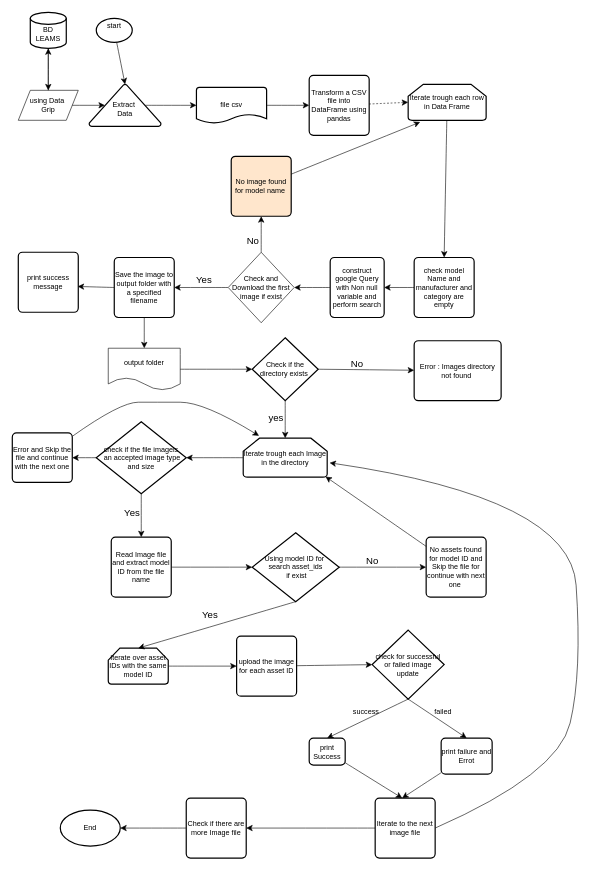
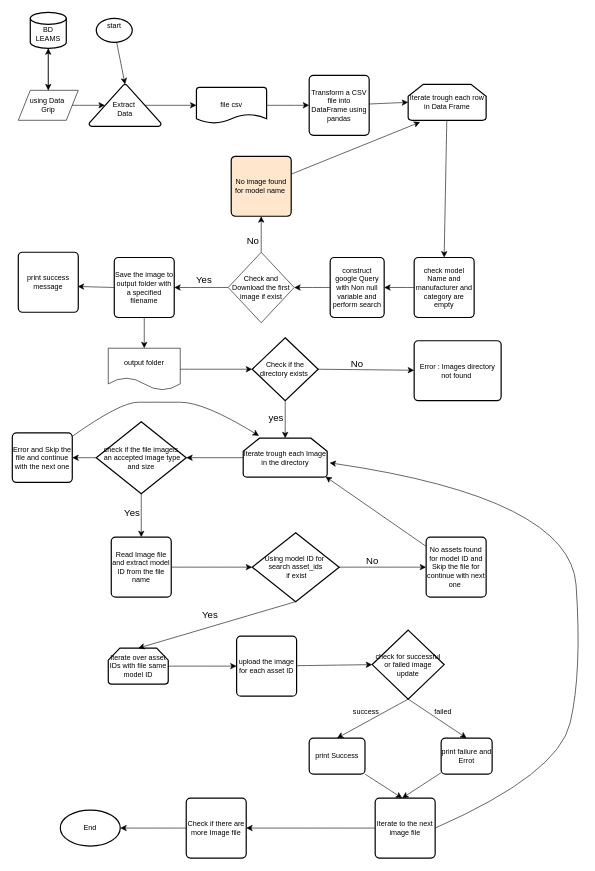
- <mxCell id="77" style="edgeStyle=none;curved=1;rounded=0;orthogonalLoop=1;jettySize=auto;html=1;entryX=0;entryY=0.5;entryDx=0;entryDy=0;entryPerimeter=0;fontSize=12;startSize=8;endSize=8;dashed=1;" edge="1" parent="1" source="76" target="12"><mxGeometry relative="1" as="geometry" /></mxCell>
+ <mxCell id="77" style="edgeStyle=none;curved=1;rounded=0;orthogonalLoop=1;jettySize=auto;html=1;entryX=0;entryY=0.5;entryDx=0;entryDy=0;entryPerimeter=0;fontSize=12;startSize=8;endSize=8;" edge="1" parent="1" source="76" target="12"><mxGeometry relative="1" as="geometry" /></mxCell>
- <mxCell id="50" value="Iterate over asset IDs with the same model ID" style="strokeWidth=2;html=1;shape=mxgraph.flowchart.loop_limit;whiteSpace=wrap;" vertex="1" parent="1"><mxGeometry x="180" y="1080" width="100" height="60" as="geometry" /></mxCell>
+ <mxCell id="50" value="Iterate over asset IDs with file same model ID" style="strokeWidth=2;html=1;shape=mxgraph.flowchart.loop_limit;whiteSpace=wrap;" vertex="1" parent="1"><mxGeometry x="180" y="1080" width="100" height="60" as="geometry" /></mxCell>
- <mxCell id="60" value="print Success" style="rounded=1;whiteSpace=wrap;html=1;absoluteArcSize=1;arcSize=14;strokeWidth=2;" vertex="1" parent="1"><mxGeometry x="515" y="1230" width="60" height="45" as="geometry" /></mxCell>
+ <mxCell id="60" value="print Success" style="rounded=1;whiteSpace=wrap;html=1;absoluteArcSize=1;arcSize=14;strokeWidth=2;" vertex="1" parent="1"><mxGeometry x="515" y="1230" width="93" height="60" as="geometry" /></mxCell>
